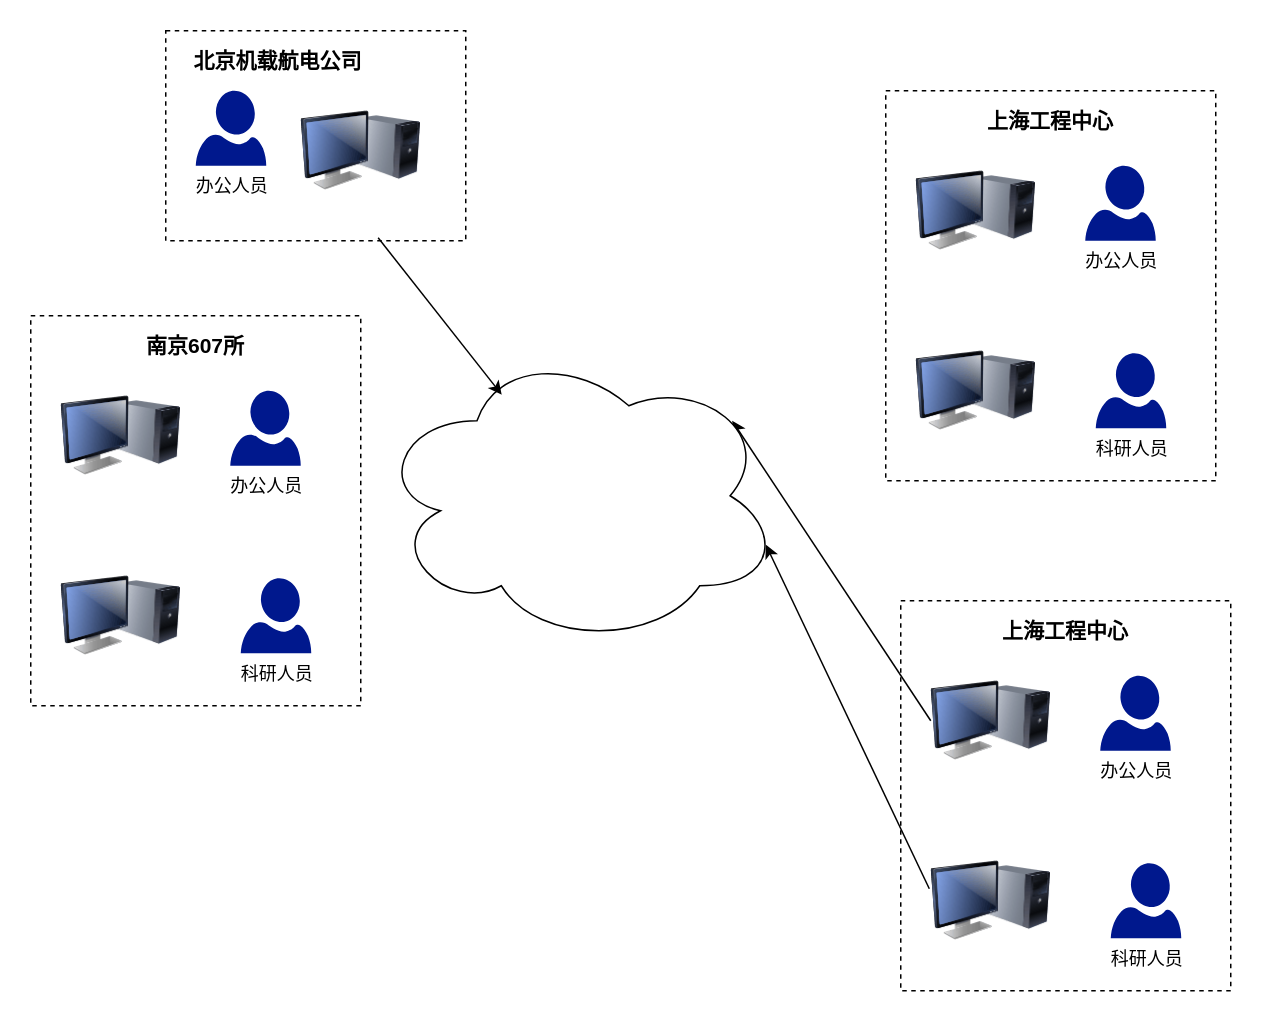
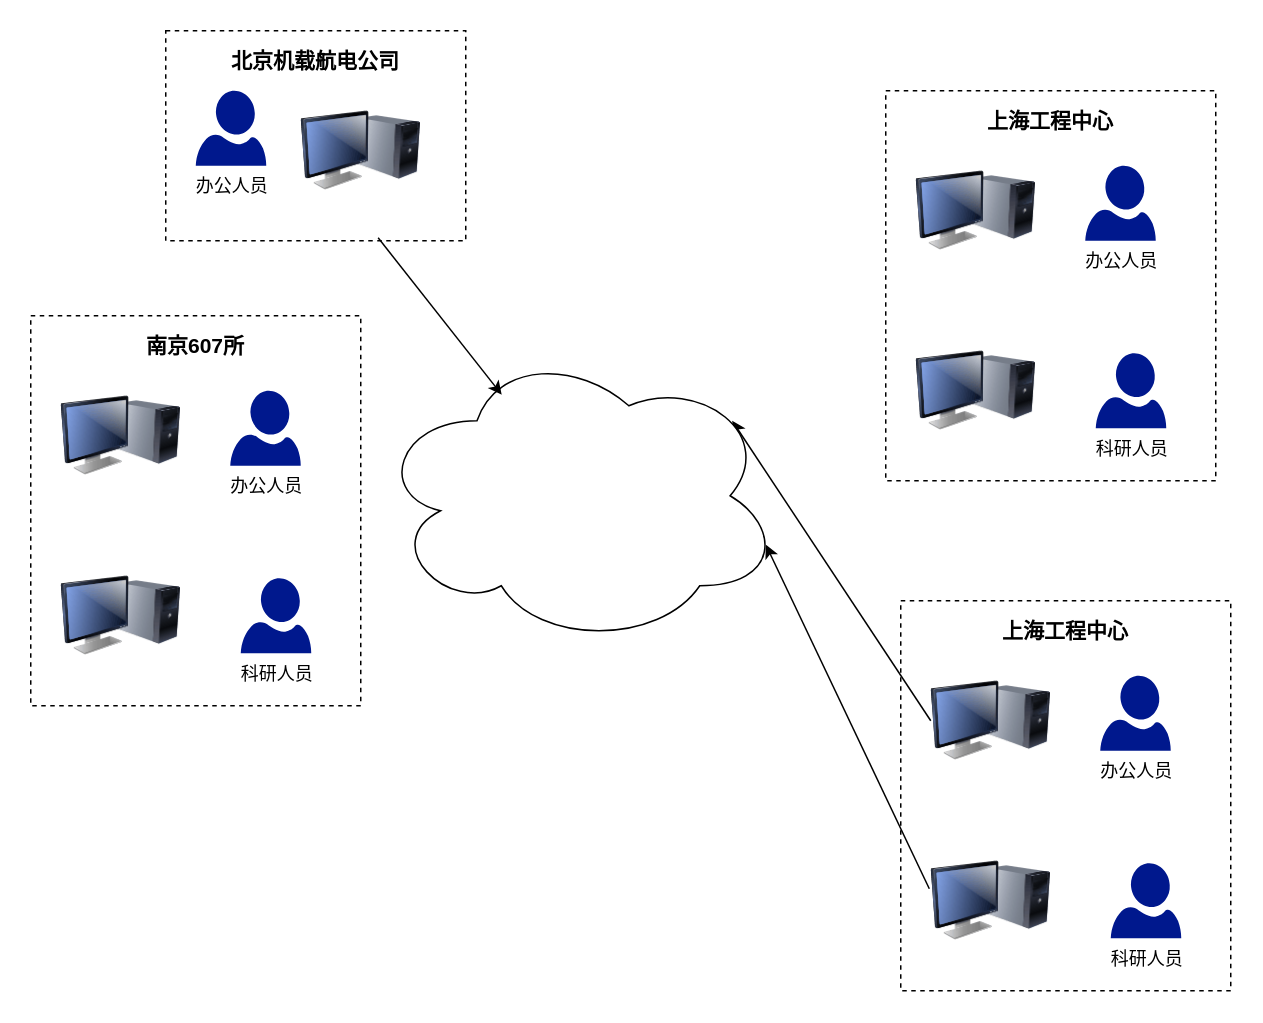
- <mxCell id="14" value="&lt;font style=&quot;font-size: 14px&quot;&gt;&lt;b&gt;北京机载航电公司&lt;/b&gt;&lt;/font&gt;" style="text;html=1;strokeColor=none;fillColor=none;align=center;verticalAlign=middle;whiteSpace=wrap;rounded=0;dashed=1;" vertex="1" parent="1"><mxGeometry x="120" y="30" width="130" height="20" as="geometry" /></mxCell>
+ <mxCell id="14" value="&lt;font style=&quot;font-size: 14px&quot;&gt;&lt;b&gt;北京机载航电公司&lt;/b&gt;&lt;/font&gt;" style="text;html=1;strokeColor=none;fillColor=none;align=center;verticalAlign=middle;whiteSpace=wrap;rounded=0;dashed=1;" vertex="1" parent="1"><mxGeometry x="145" y="30" width="130" height="20" as="geometry" /></mxCell>
